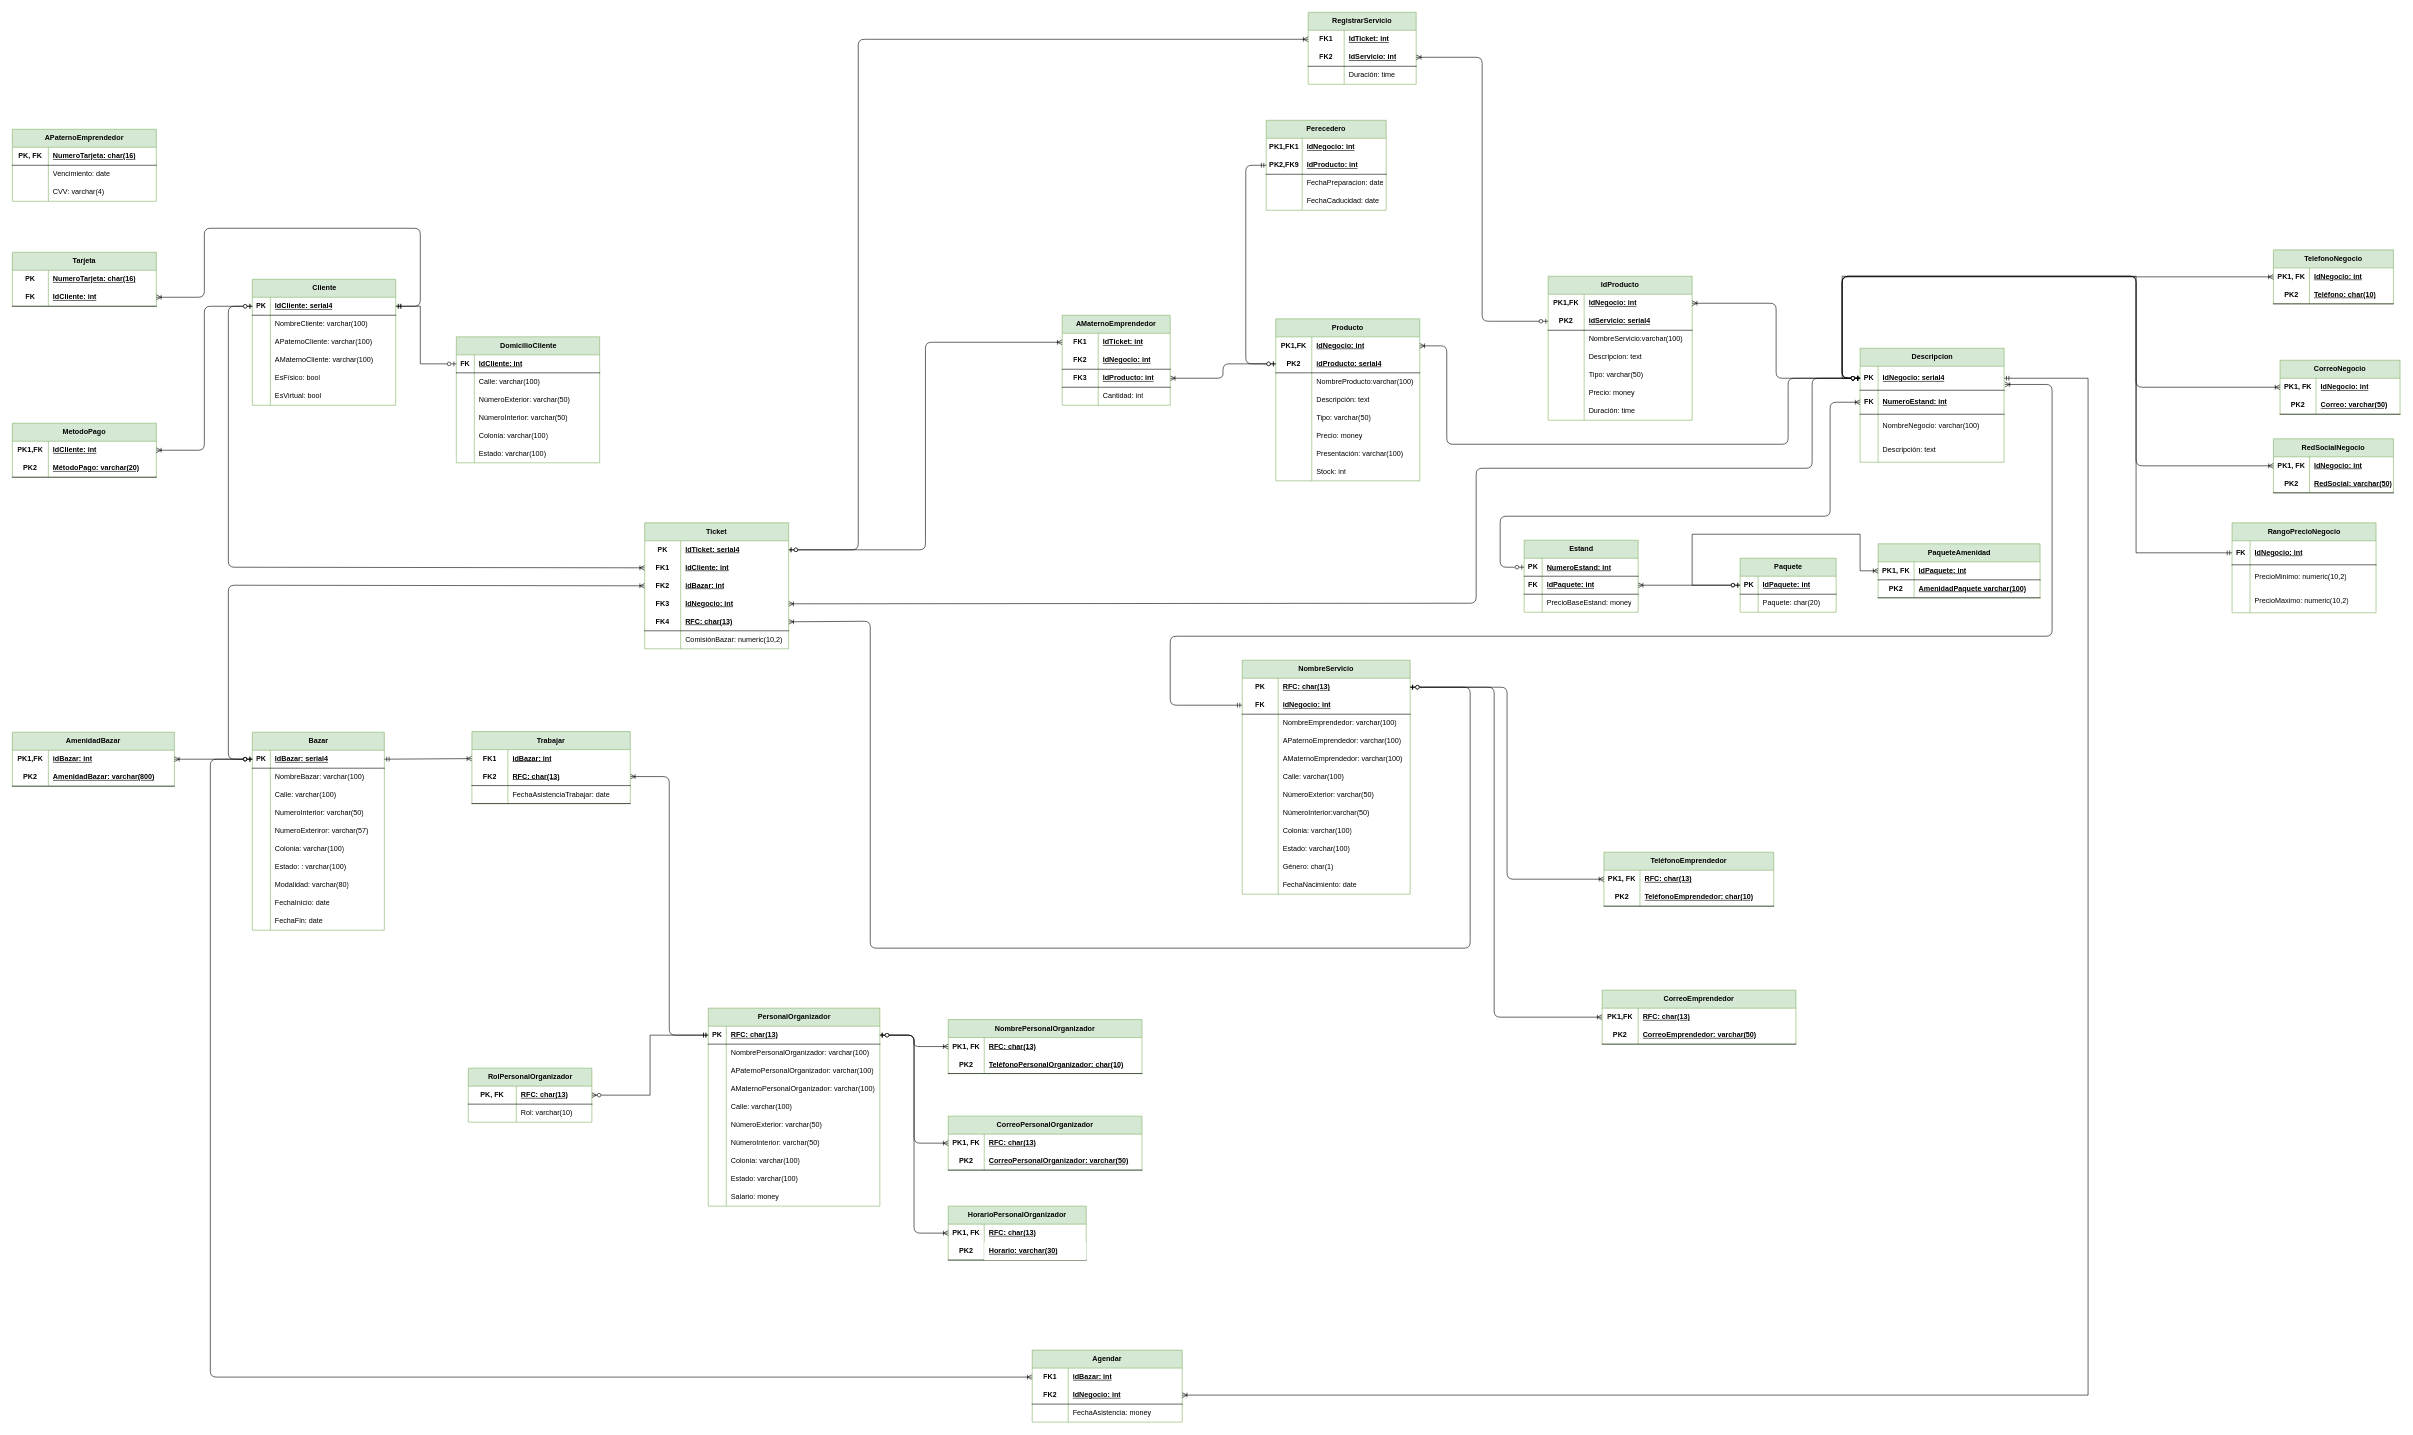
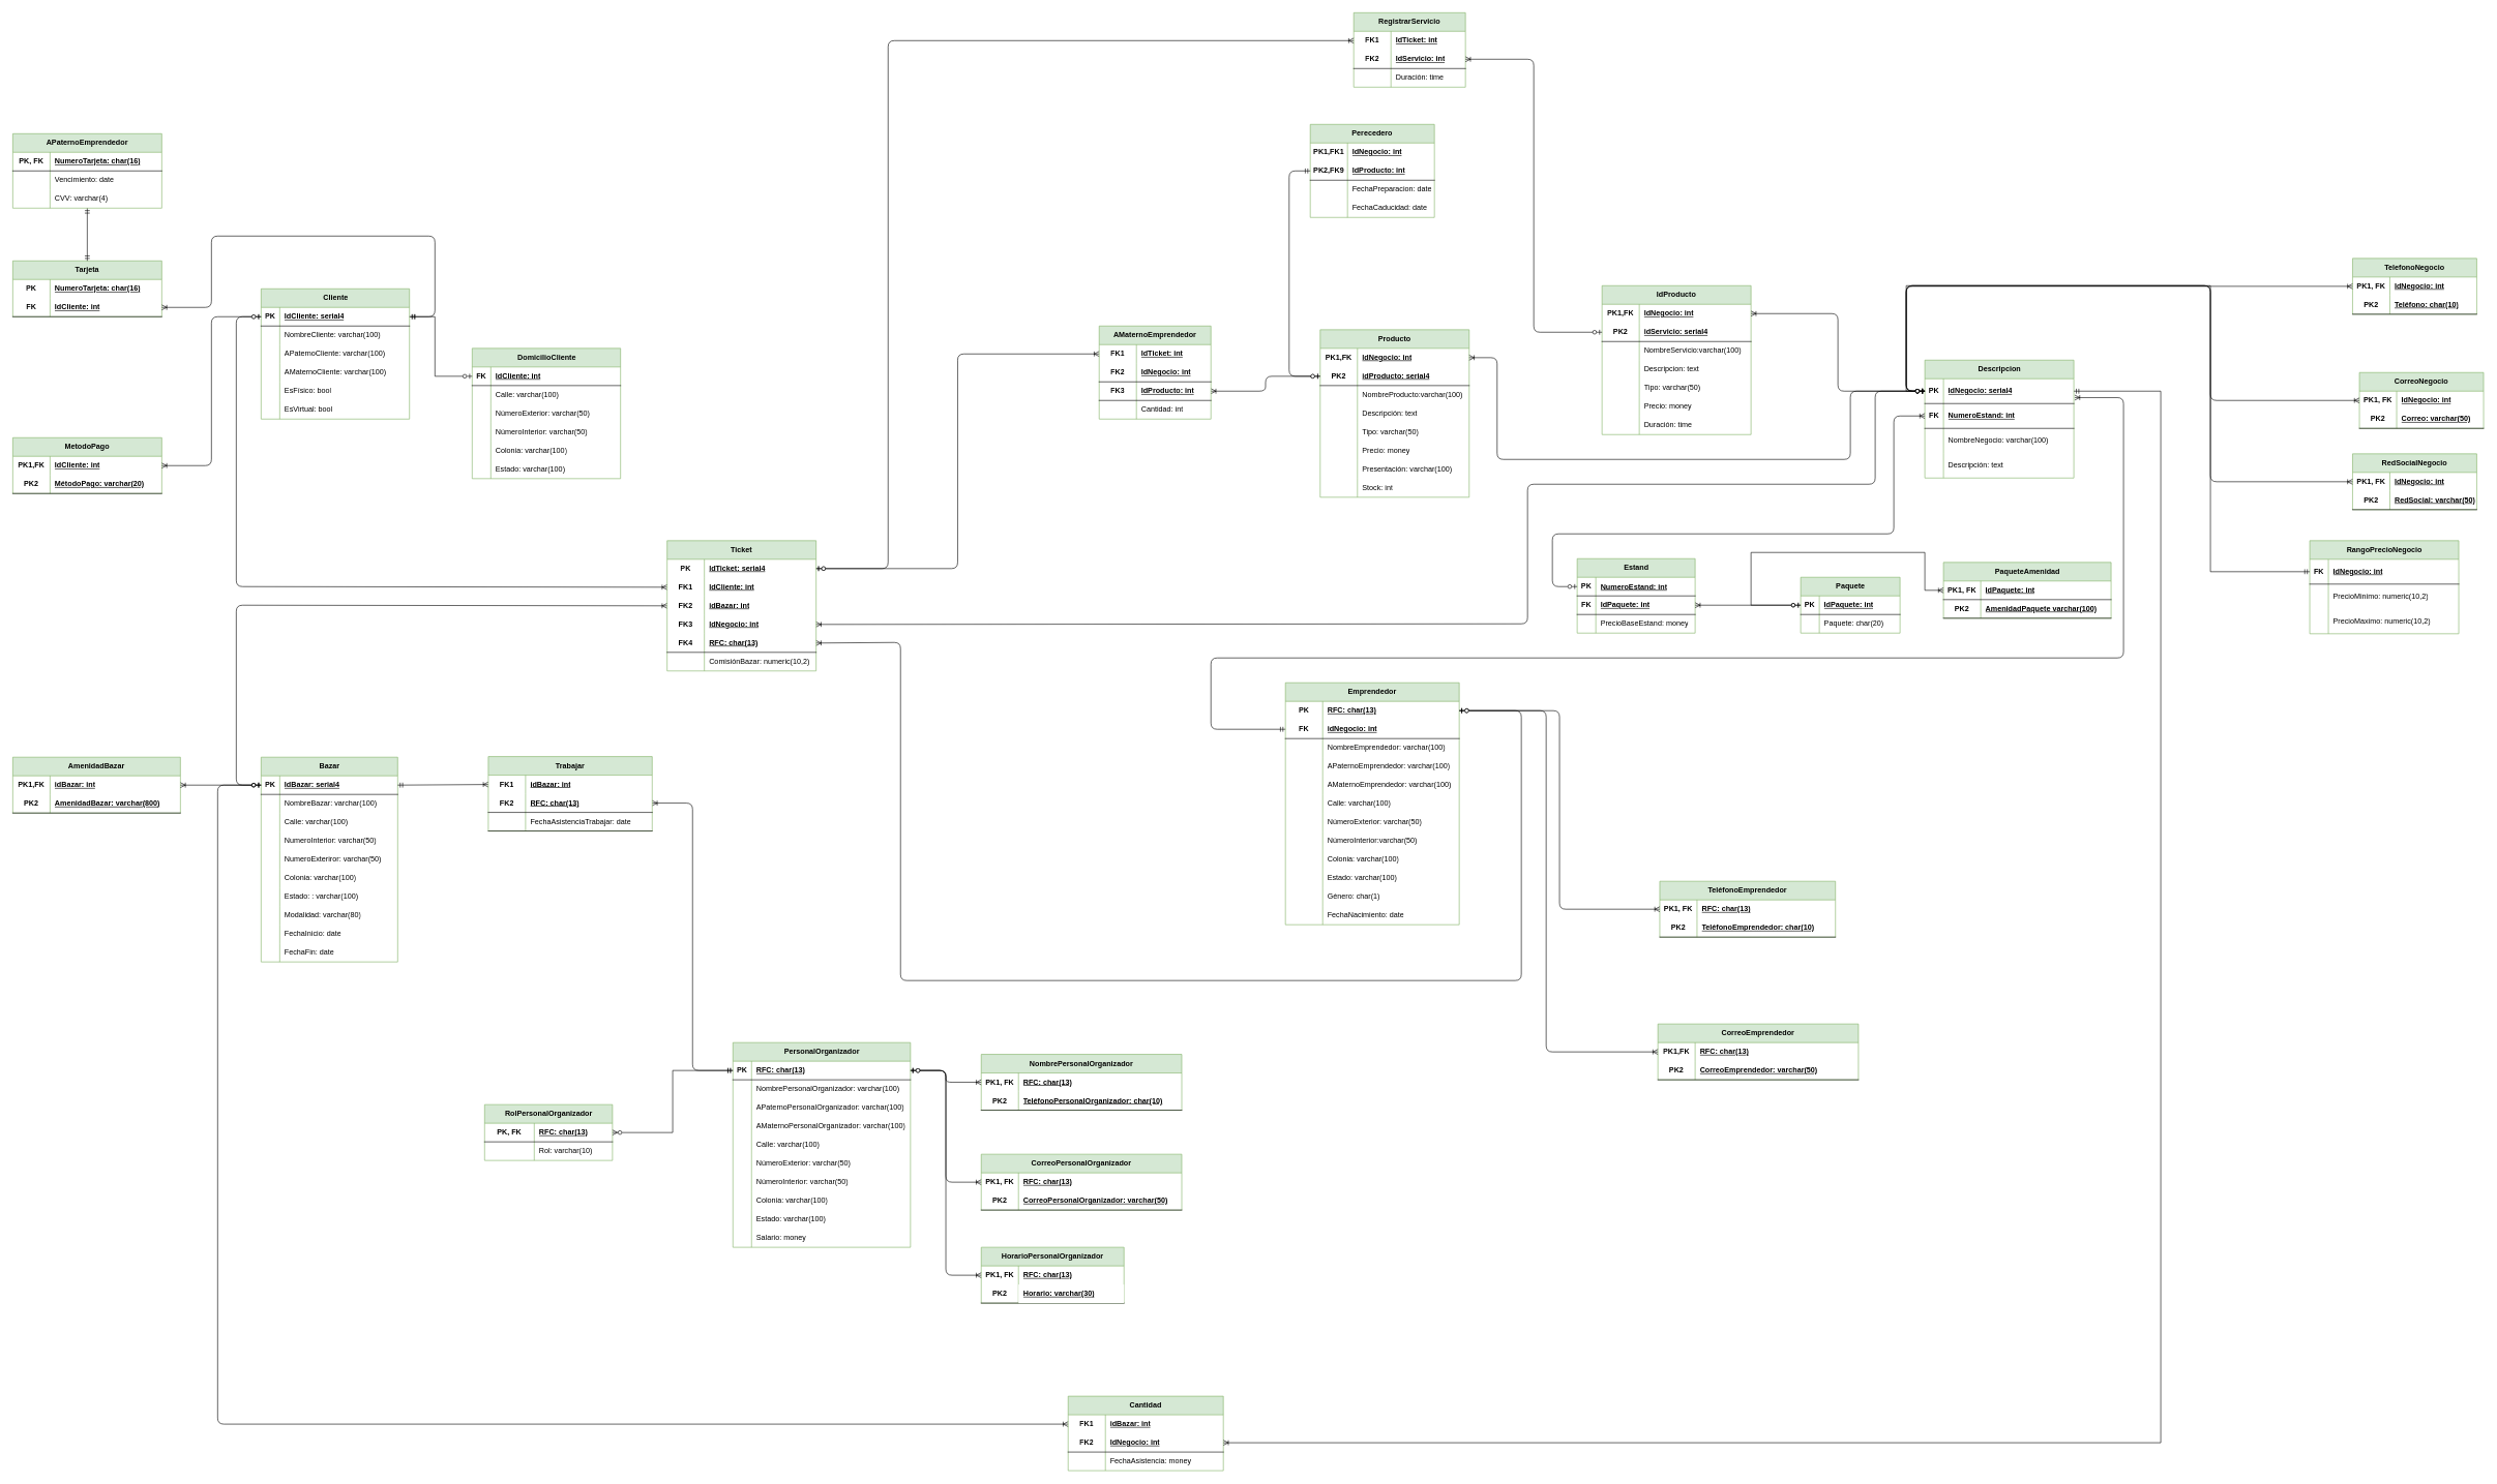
+ <mxCell id="403" style="edgeStyle=orthogonalEdgeStyle;rounded=0;orthogonalLoop=1;jettySize=auto;html=1;entryX=0.5;entryY=0;entryDx=0;entryDy=0;startArrow=ERmandOne;startFill=0;endArrow=ERmandOne;endFill=0;" edge="1" parent="1" source="404" target="131"><mxGeometry relative="1" as="geometry" /></mxCell>
- <mxCell id="278" value="NombreServicio" style="shape=table;startSize=30;container=1;collapsible=1;childLayout=tableLayout;fixedRows=1;rowLines=0;fontStyle=1;align=center;resizeLast=1;html=1;whiteSpace=wrap;fillColor=#d5e8d4;strokeColor=#82b366;" vertex="1" parent="1"><mxGeometry x="2070" y="1100" width="280" height="390" as="geometry" /></mxCell>
+ <mxCell id="278" value="Emprendedor" style="shape=table;startSize=30;container=1;collapsible=1;childLayout=tableLayout;fixedRows=1;rowLines=0;fontStyle=1;align=center;resizeLast=1;html=1;whiteSpace=wrap;fillColor=#d5e8d4;strokeColor=#82b366;" vertex="1" parent="1"><mxGeometry x="2070" y="1100" width="280" height="390" as="geometry" /></mxCell>
- <mxCell id="17" value="NumeroExteriror: varchar(57)" style="shape=partialRectangle;connectable=0;fillColor=none;top=0;left=0;bottom=0;right=0;align=left;spacingLeft=6;overflow=hidden;whiteSpace=wrap;html=1;strokeColor=#000000;" vertex="1" parent="15"><mxGeometry x="30" width="190" height="30" as="geometry"><mxRectangle width="190" height="30" as="alternateBounds" /></mxGeometry></mxCell>
+ <mxCell id="17" value="NumeroExteriror: varchar(50)" style="shape=partialRectangle;connectable=0;fillColor=none;top=0;left=0;bottom=0;right=0;align=left;spacingLeft=6;overflow=hidden;whiteSpace=wrap;html=1;strokeColor=#000000;" vertex="1" parent="15"><mxGeometry x="30" width="190" height="30" as="geometry"><mxRectangle width="190" height="30" as="alternateBounds" /></mxGeometry></mxCell>
- <mxCell id="346" value="Agendar" style="shape=table;startSize=30;container=1;collapsible=1;childLayout=tableLayout;fixedRows=1;rowLines=0;fontStyle=1;align=center;resizeLast=1;html=1;whiteSpace=wrap;fillColor=#d5e8d4;strokeColor=#82b366;" vertex="1" parent="1"><mxGeometry x="1720" y="2250" width="250" height="120" as="geometry" /></mxCell>
+ <mxCell id="346" value="Cantidad" style="shape=table;startSize=30;container=1;collapsible=1;childLayout=tableLayout;fixedRows=1;rowLines=0;fontStyle=1;align=center;resizeLast=1;html=1;whiteSpace=wrap;fillColor=#d5e8d4;strokeColor=#82b366;" vertex="1" parent="1"><mxGeometry x="1720" y="2250" width="250" height="120" as="geometry" /></mxCell>
